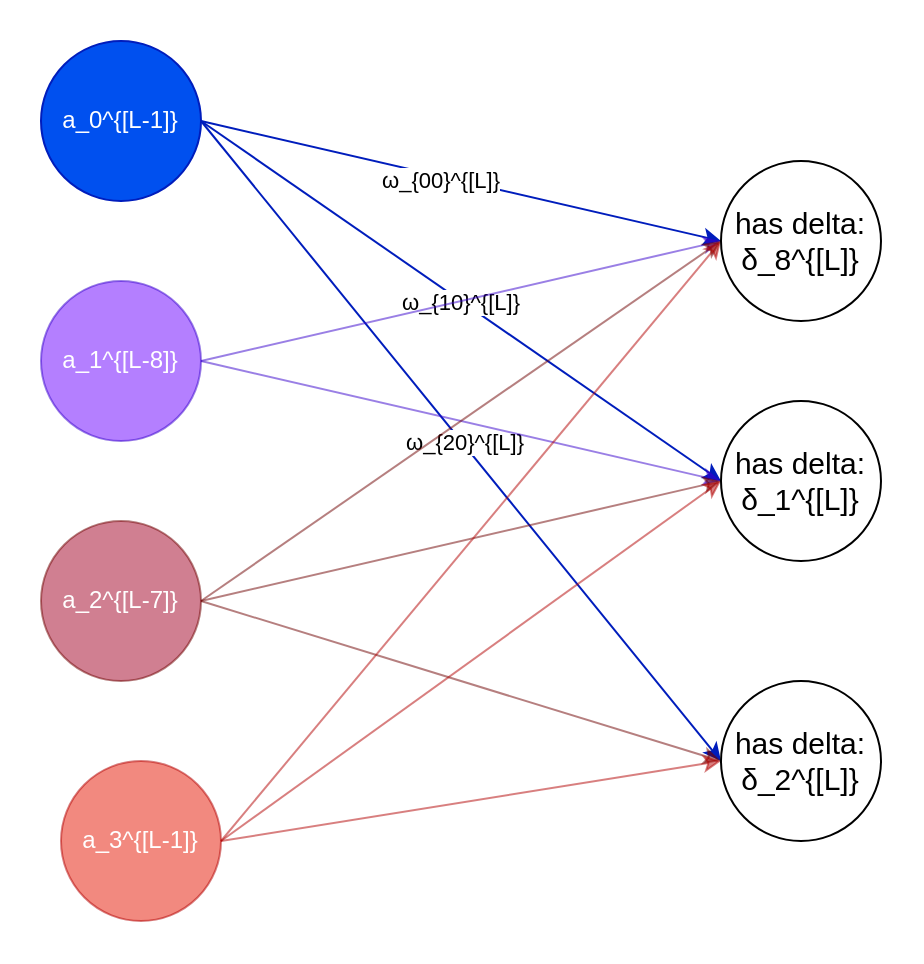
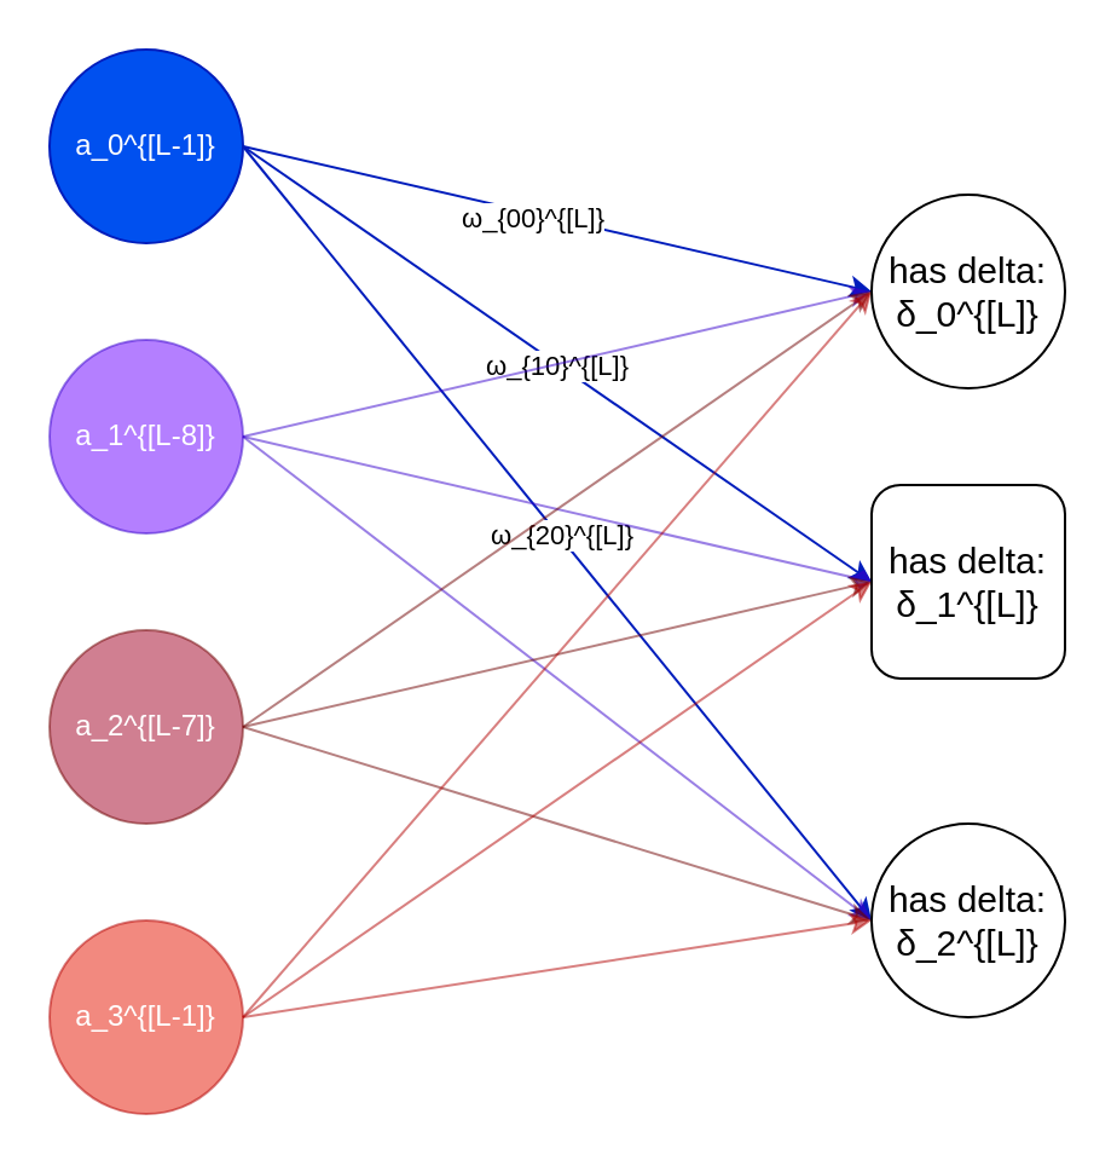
- <mxCell id="21" value="&lt;font style=&quot;font-size: 15px;&quot;&gt;has delta: δ_8^{[L]}&lt;/font&gt;" style="ellipse;whiteSpace=wrap;html=1;aspect=fixed;" vertex="1" parent="1"><mxGeometry x="360" y="80" width="80" height="80" as="geometry" /></mxCell>
+ <mxCell id="21" value="&lt;font style=&quot;font-size: 15px;&quot;&gt;has delta: δ_0^{[L]}&lt;/font&gt;" style="ellipse;whiteSpace=wrap;html=1;aspect=fixed;" vertex="1" parent="1"><mxGeometry x="360" y="80" width="80" height="80" as="geometry" /></mxCell>
- <mxCell id="10" style="rounded=0;orthogonalLoop=1;jettySize=auto;html=1;exitX=1;exitY=0.5;exitDx=0;exitDy=0;entryX=0;entryY=0.5;entryDx=0;entryDy=0;fillColor=#6a00ff;strokeColor=#3700CC;opacity=50;" edge="1" parent="1" source="12" target="22"><mxGeometry relative="1" as="geometry" /></mxCell>
+ <mxCell id="10" style="rounded=0;orthogonalLoop=1;jettySize=auto;html=1;exitX=1;exitY=0.5;exitDx=0;exitDy=0;entryX=0;entryY=0.5;entryDx=0;entryDy=0;fillColor=#6a00ff;strokeColor=#3700CC;opacity=50;endArrow=diamond;" edge="1" parent="1" source="12" target="22"><mxGeometry relative="1" as="geometry" /></mxCell>
- <mxCell id="22" value="&lt;div&gt;&lt;font style=&quot;font-size: 15px;&quot;&gt;has delta:&lt;/font&gt;&lt;/div&gt;&lt;div&gt;&lt;font style=&quot;font-size: 15px;&quot;&gt;δ_1^{[L]}&lt;/font&gt;&lt;/div&gt;" style="ellipse;whiteSpace=wrap;html=1;aspect=fixed;" vertex="1" parent="1"><mxGeometry x="360" y="200" width="80" height="80" as="geometry" /></mxCell>
+ <mxCell id="22" value="&lt;div&gt;&lt;font style=&quot;font-size: 15px;&quot;&gt;has delta:&lt;/font&gt;&lt;/div&gt;&lt;div&gt;&lt;font style=&quot;font-size: 15px;&quot;&gt;δ_1^{[L]}&lt;/font&gt;&lt;/div&gt;" style="whiteSpace=wrap;html=1;aspect=fixed;rounded=1;" vertex="1" parent="1"><mxGeometry x="360" y="200" width="80" height="80" as="geometry" /></mxCell>
+ <mxCell id="11" style="rounded=0;orthogonalLoop=1;jettySize=auto;html=1;exitX=1;exitY=0.5;exitDx=0;exitDy=0;entryX=0;entryY=0.5;entryDx=0;entryDy=0;fillColor=#6a00ff;strokeColor=#3700CC;opacity=50;" edge="1" parent="1" source="12" target="23"><mxGeometry relative="1" as="geometry" /></mxCell>
- <mxCell id="20" value="a_3^{[L-1]}" style="ellipse;whiteSpace=wrap;html=1;aspect=fixed;fillColor=#e51400;fontColor=#ffffff;strokeColor=#B20000;opacity=50;" vertex="1" parent="1"><mxGeometry x="30" y="380" width="80" height="80" as="geometry" /></mxCell>
+ <mxCell id="20" value="a_3^{[L-1]}" style="ellipse;whiteSpace=wrap;html=1;aspect=fixed;fillColor=#e51400;fontColor=#ffffff;strokeColor=#B20000;opacity=50;" vertex="1" parent="1"><mxGeometry x="20" y="380" width="80" height="80" as="geometry" /></mxCell>
